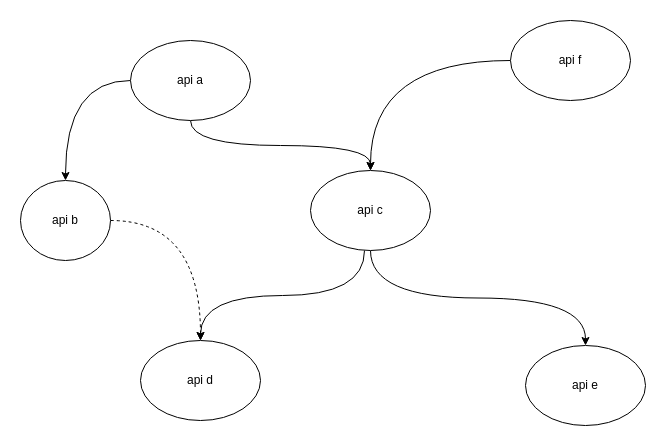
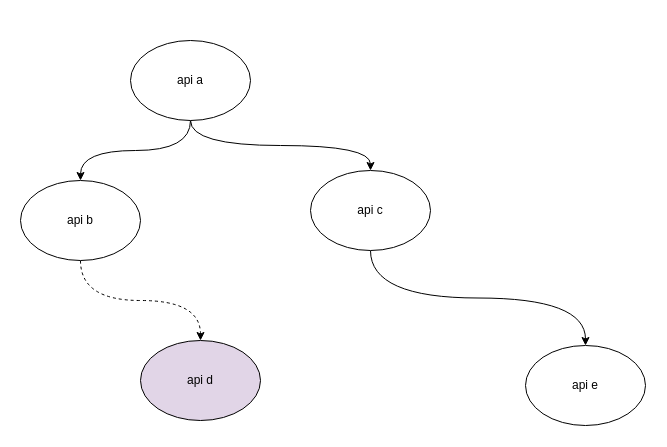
- <mxCell id="12" value="api f" style="ellipse;whiteSpace=wrap;html=1;" vertex="1" parent="1"><mxGeometry x="510" y="20" width="120" height="80" as="geometry" /></mxCell>
- <mxCell id="11" style="edgeStyle=orthogonalEdgeStyle;curved=1;rounded=0;orthogonalLoop=1;jettySize=auto;html=1;entryX=0.5;entryY=0;entryDx=0;entryDy=0;" edge="1" parent="1" source="12" target="9"><mxGeometry relative="1" as="geometry" /></mxCell>
- <mxCell id="6" value="api b" style="ellipse;whiteSpace=wrap;html=1;" vertex="1" parent="1"><mxGeometry x="20" y="180" width="90" height="80" as="geometry" /></mxCell>
+ <mxCell id="6" value="api b" style="ellipse;whiteSpace=wrap;html=1;" vertex="1" parent="1"><mxGeometry x="20" y="180" width="120" height="80" as="geometry" /></mxCell>
- <mxCell id="8" style="edgeStyle=orthogonalEdgeStyle;curved=1;rounded=0;orthogonalLoop=1;jettySize=auto;html=1;exitX=0.45;exitY=1;exitDx=0;exitDy=0;exitPerimeter=0;" edge="1" parent="1" source="9" target="10"><mxGeometry relative="1" as="geometry" /></mxCell>
- <mxCell id="10" value="api d" style="ellipse;whiteSpace=wrap;html=1;" vertex="1" parent="1"><mxGeometry x="140" y="340" width="120" height="80" as="geometry" /></mxCell>
+ <mxCell id="10" value="api d" style="ellipse;whiteSpace=wrap;html=1;fillColor=#e1d5e7;" vertex="1" parent="1"><mxGeometry x="140" y="340" width="120" height="80" as="geometry" /></mxCell>
